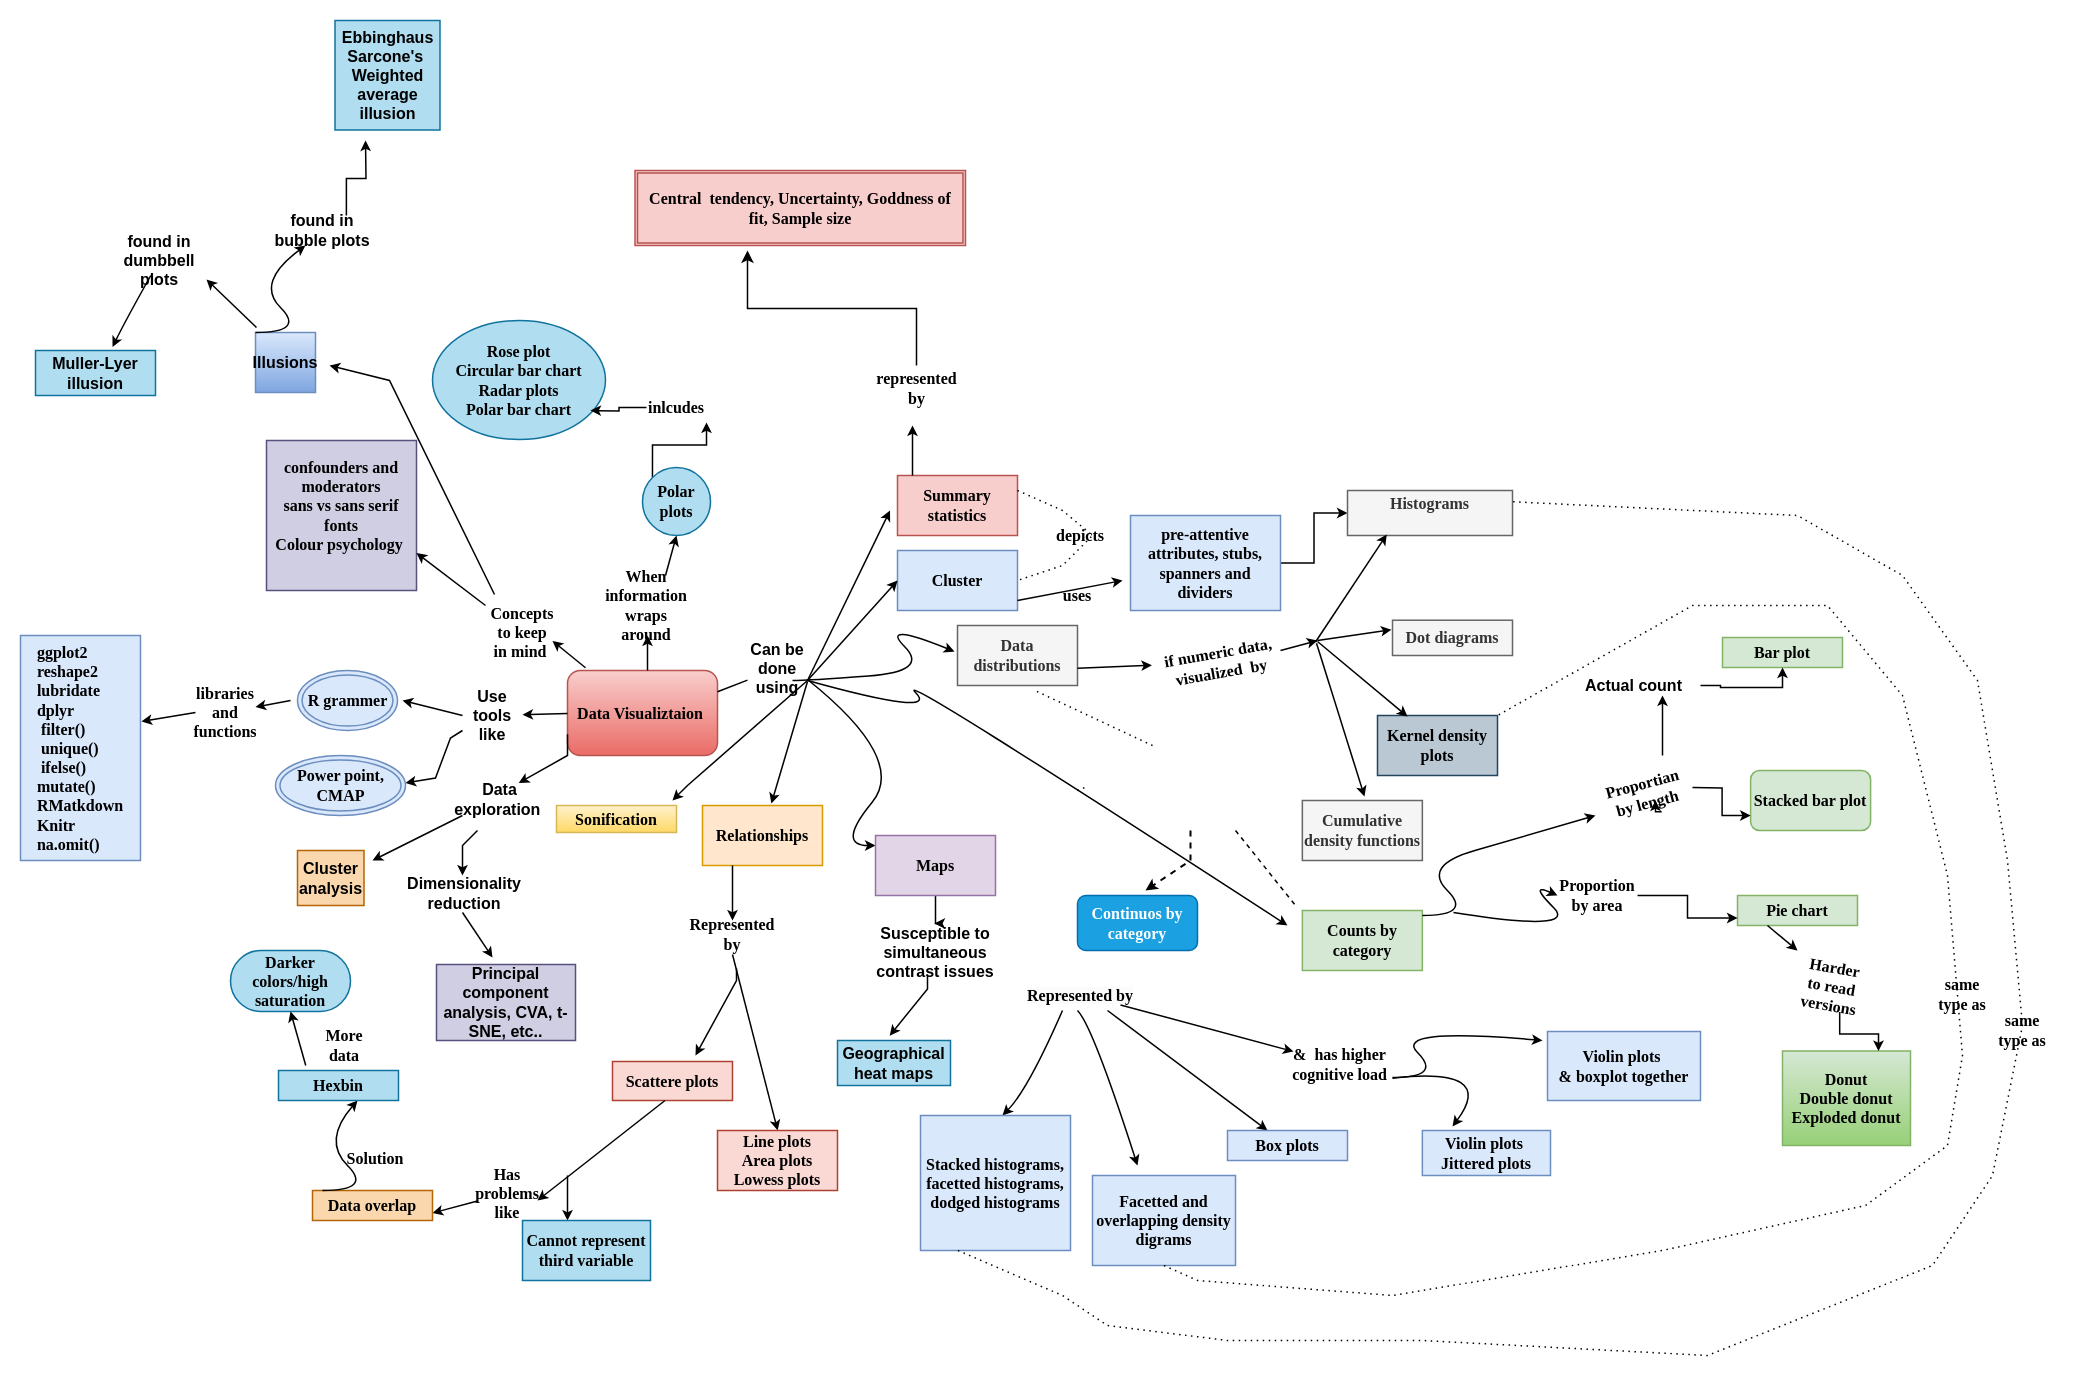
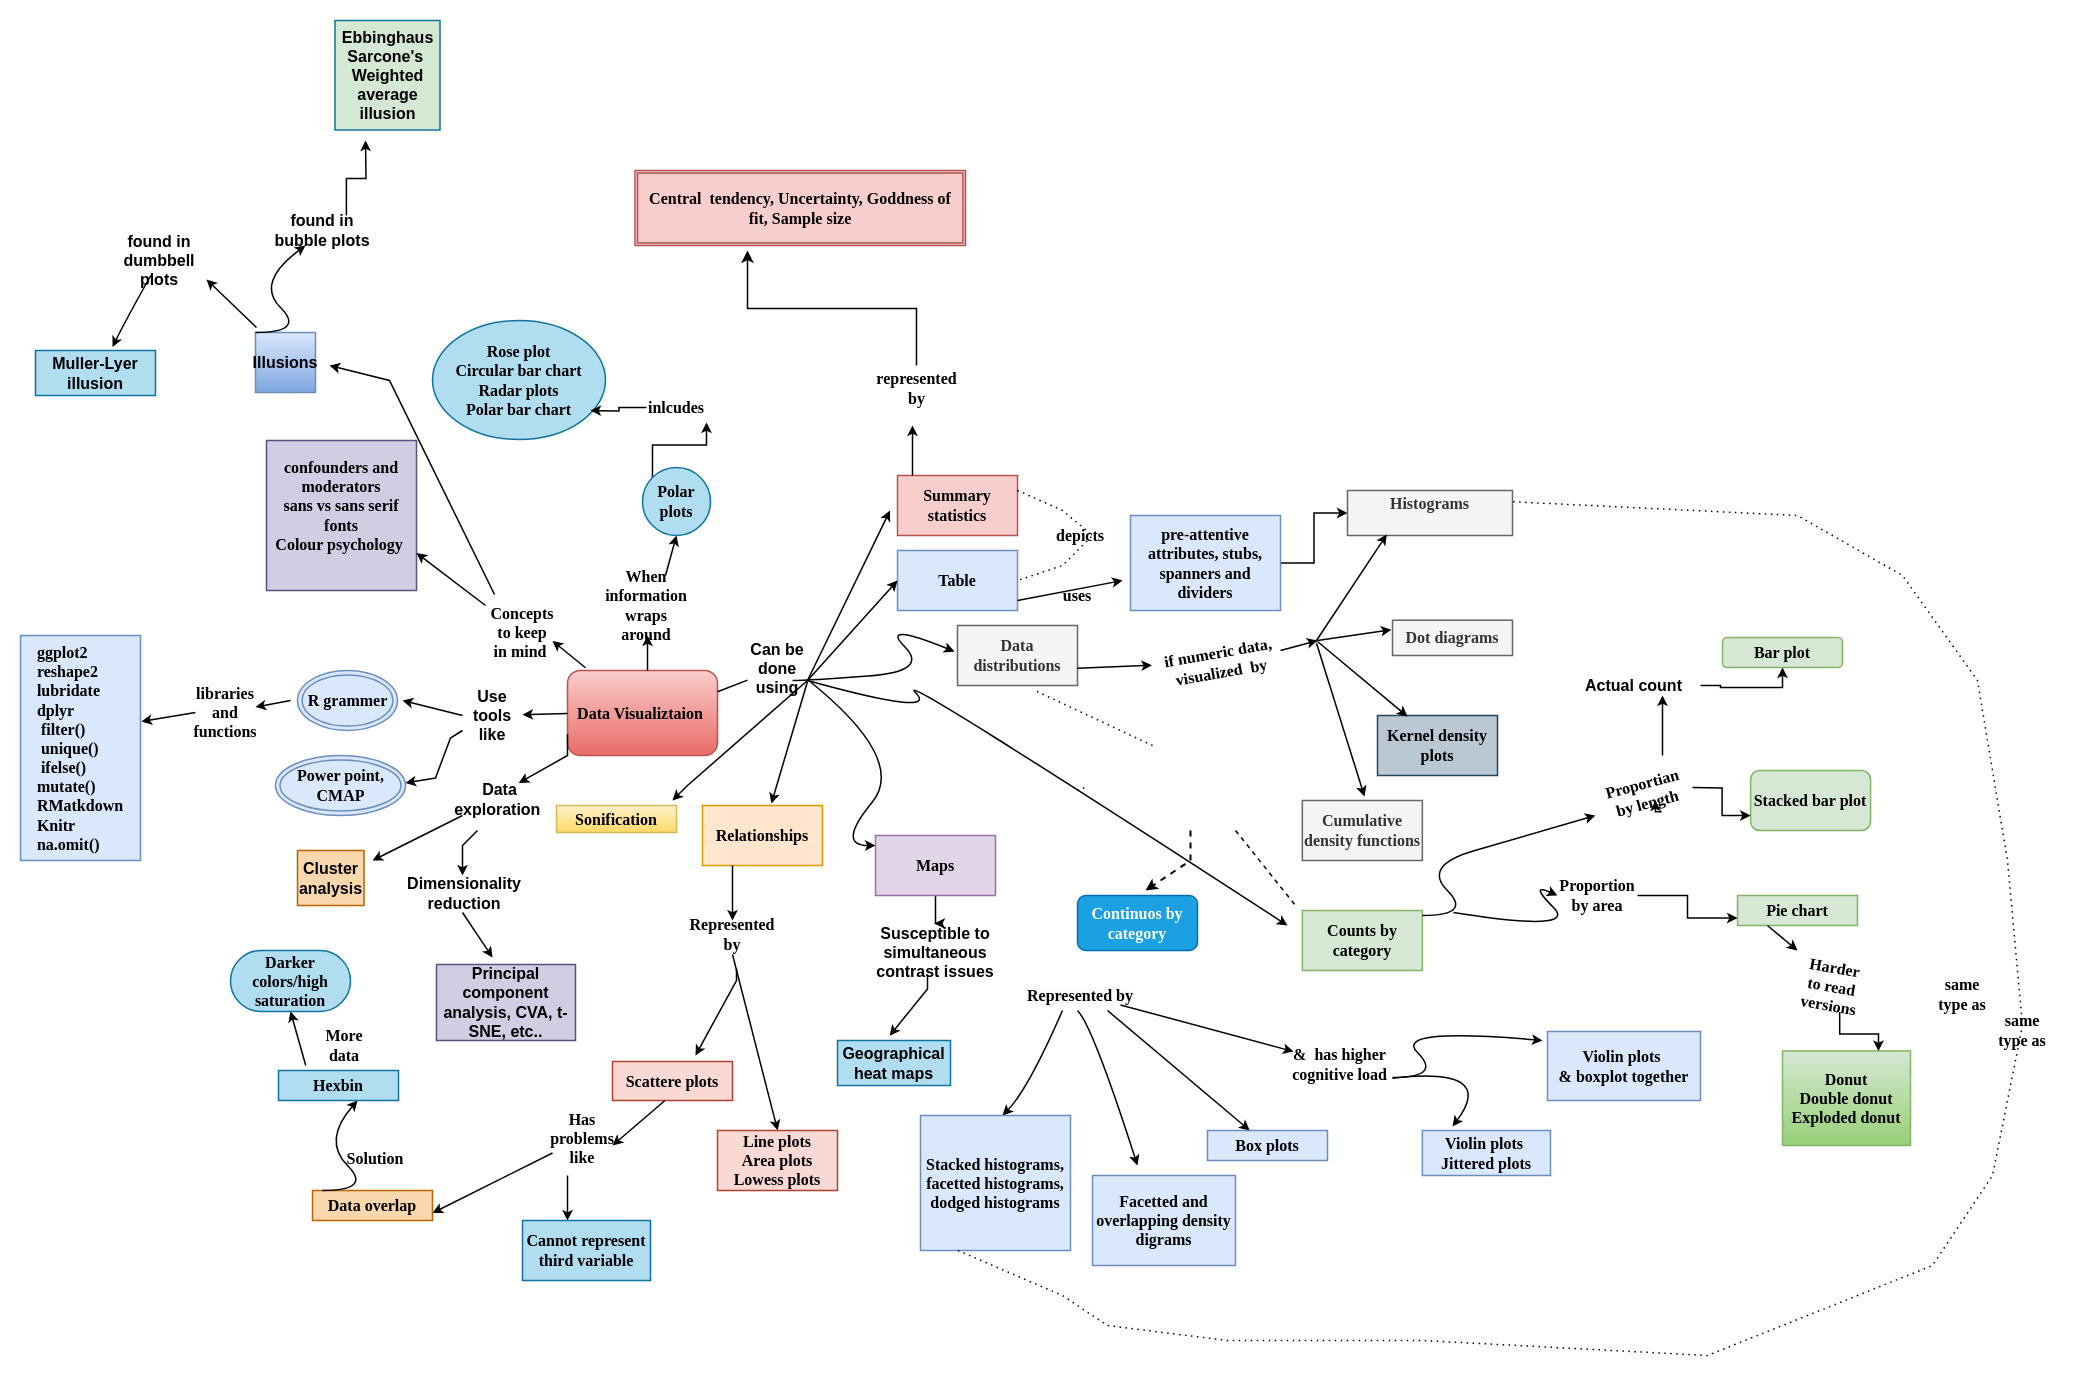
- <mxCell id="89" value="&lt;span style=&quot;font-size: 16px;&quot;&gt;Ebbinghaus&lt;br style=&quot;font-size: 16px;&quot;&gt;Sarcone's&amp;nbsp;&lt;br style=&quot;font-size: 16px;&quot;&gt;Weighted average illusion&lt;/span&gt;" style="rounded=0;whiteSpace=wrap;html=1;fillColor=#b1ddf0;strokeColor=#10739e;fontStyle=1;strokeWidth=1.5;fontSize=16;" vertex="1" parent="1"><mxGeometry x="334.5" y="20" width="105" height="109.5" as="geometry" /></mxCell>
+ <mxCell id="89" value="&lt;span style=&quot;font-size: 16px;&quot;&gt;Ebbinghaus&lt;br style=&quot;font-size: 16px;&quot;&gt;Sarcone's&amp;nbsp;&lt;br style=&quot;font-size: 16px;&quot;&gt;Weighted average illusion&lt;/span&gt;" style="rounded=0;whiteSpace=wrap;html=1;fillColor=#d5e8d4;strokeColor=#10739e;fontStyle=1;strokeWidth=1.5;fontSize=16;" vertex="1" parent="1"><mxGeometry x="334.5" y="20" width="105" height="109.5" as="geometry" /></mxCell>
- <mxCell id="3" value="&lt;span style=&quot;font-size: 16px;&quot;&gt;&lt;font style=&quot;font-size: 16px;&quot;&gt;Cluster&lt;/font&gt;&lt;/span&gt;" style="rounded=0;whiteSpace=wrap;html=1;fillColor=#dae8fc;strokeColor=#6c8ebf;fontStyle=1;fontSize=16;fontFamily=Verdana;strokeWidth=1.5;" vertex="1" parent="1"><mxGeometry x="897" y="550" width="120" height="60" as="geometry" /></mxCell>
+ <mxCell id="3" value="&lt;span style=&quot;font-size: 16px;&quot;&gt;&lt;font style=&quot;font-size: 16px;&quot;&gt;Table&lt;/font&gt;&lt;/span&gt;" style="rounded=0;whiteSpace=wrap;html=1;fillColor=#dae8fc;strokeColor=#6c8ebf;fontStyle=1;fontSize=16;fontFamily=Verdana;strokeWidth=1.5;" vertex="1" parent="1"><mxGeometry x="897" y="550" width="120" height="60" as="geometry" /></mxCell>
- <mxCell id="40" value="Bar plot" style="rounded=0;whiteSpace=wrap;html=1;fillColor=#d5e8d4;strokeColor=#82b366;fontStyle=1;fontSize=16;fontFamily=Verdana;strokeWidth=1.5;" vertex="1" parent="1"><mxGeometry x="1722" y="637" width="120" height="30" as="geometry" /></mxCell>
+ <mxCell id="40" value="Bar plot" style="whiteSpace=wrap;html=1;fillColor=#d5e8d4;strokeColor=#82b366;fontStyle=1;fontSize=16;fontFamily=Verdana;strokeWidth=1.5;rounded=1;" vertex="1" parent="1"><mxGeometry x="1722" y="637" width="120" height="30" as="geometry" /></mxCell>
- <mxCell id="55" value="&lt;span style=&quot;font-size: 16px;&quot;&gt;Box plots&lt;/span&gt;" style="rounded=0;whiteSpace=wrap;html=1;fillColor=#dae8fc;strokeColor=#6c8ebf;fontStyle=1;fontSize=16;fontFamily=Verdana;strokeWidth=1.5;" vertex="1" parent="1"><mxGeometry x="1227" y="1130" width="120" height="30" as="geometry" /></mxCell>
+ <mxCell id="55" value="&lt;span style=&quot;font-size: 16px;&quot;&gt;Box plots&lt;/span&gt;" style="rounded=0;whiteSpace=wrap;html=1;fillColor=#dae8fc;strokeColor=#6c8ebf;fontStyle=1;fontSize=16;fontFamily=Verdana;strokeWidth=1.5;" vertex="1" parent="1"><mxGeometry x="1207" y="1130" width="120" height="30" as="geometry" /></mxCell>
- <mxCell id="95" value="&lt;span style=&quot;font-size: 16px;&quot;&gt;Has problems like&lt;/span&gt;" style="text;html=1;strokeColor=none;fillColor=none;align=center;verticalAlign=middle;whiteSpace=wrap;rounded=0;fontStyle=1;fontSize=16;fontFamily=Verdana;strokeWidth=1.5;" vertex="1" parent="1"><mxGeometry x="477" y="1177.5" width="60" height="30" as="geometry" /></mxCell>
+ <mxCell id="95" value="&lt;span style=&quot;font-size: 16px;&quot;&gt;Has problems like&lt;/span&gt;" style="text;html=1;strokeColor=none;fillColor=none;align=center;verticalAlign=middle;whiteSpace=wrap;rounded=0;fontStyle=1;fontSize=16;fontFamily=Verdana;strokeWidth=1.5;" vertex="1" parent="1"><mxGeometry x="552" y="1122.5" width="60" height="30" as="geometry" /></mxCell>
- <mxCell id="61" value="" style="endArrow=none;dashed=1;html=1;dashPattern=1 3;strokeWidth=1.5;rounded=0;exitX=0.5;exitY=1;exitDx=0;exitDy=0;entryX=1;entryY=0;entryDx=0;entryDy=0;fontStyle=1;fontSize=16;fontFamily=Verdana;" edge="1" parent="1" source="53" target="30"><mxGeometry width="50" height="50" relative="1" as="geometry"><mxPoint x="955" y="1190" as="sourcePoint" /><mxPoint x="1495" y="516" as="targetPoint" /><Array as="points"><mxPoint x="1197" y="1280" /><mxPoint x="1392" y="1295" /><mxPoint x="1662" y="1250" /><mxPoint x="1865" y="1205" /><mxPoint x="1947" y="1145" /><mxPoint x="1962" y="1055" /><mxPoint x="1947" y="875" /><mxPoint x="1902" y="695" /><mxPoint x="1827" y="605" /><mxPoint x="1692" y="605" /></Array></mxGeometry></mxCell>
